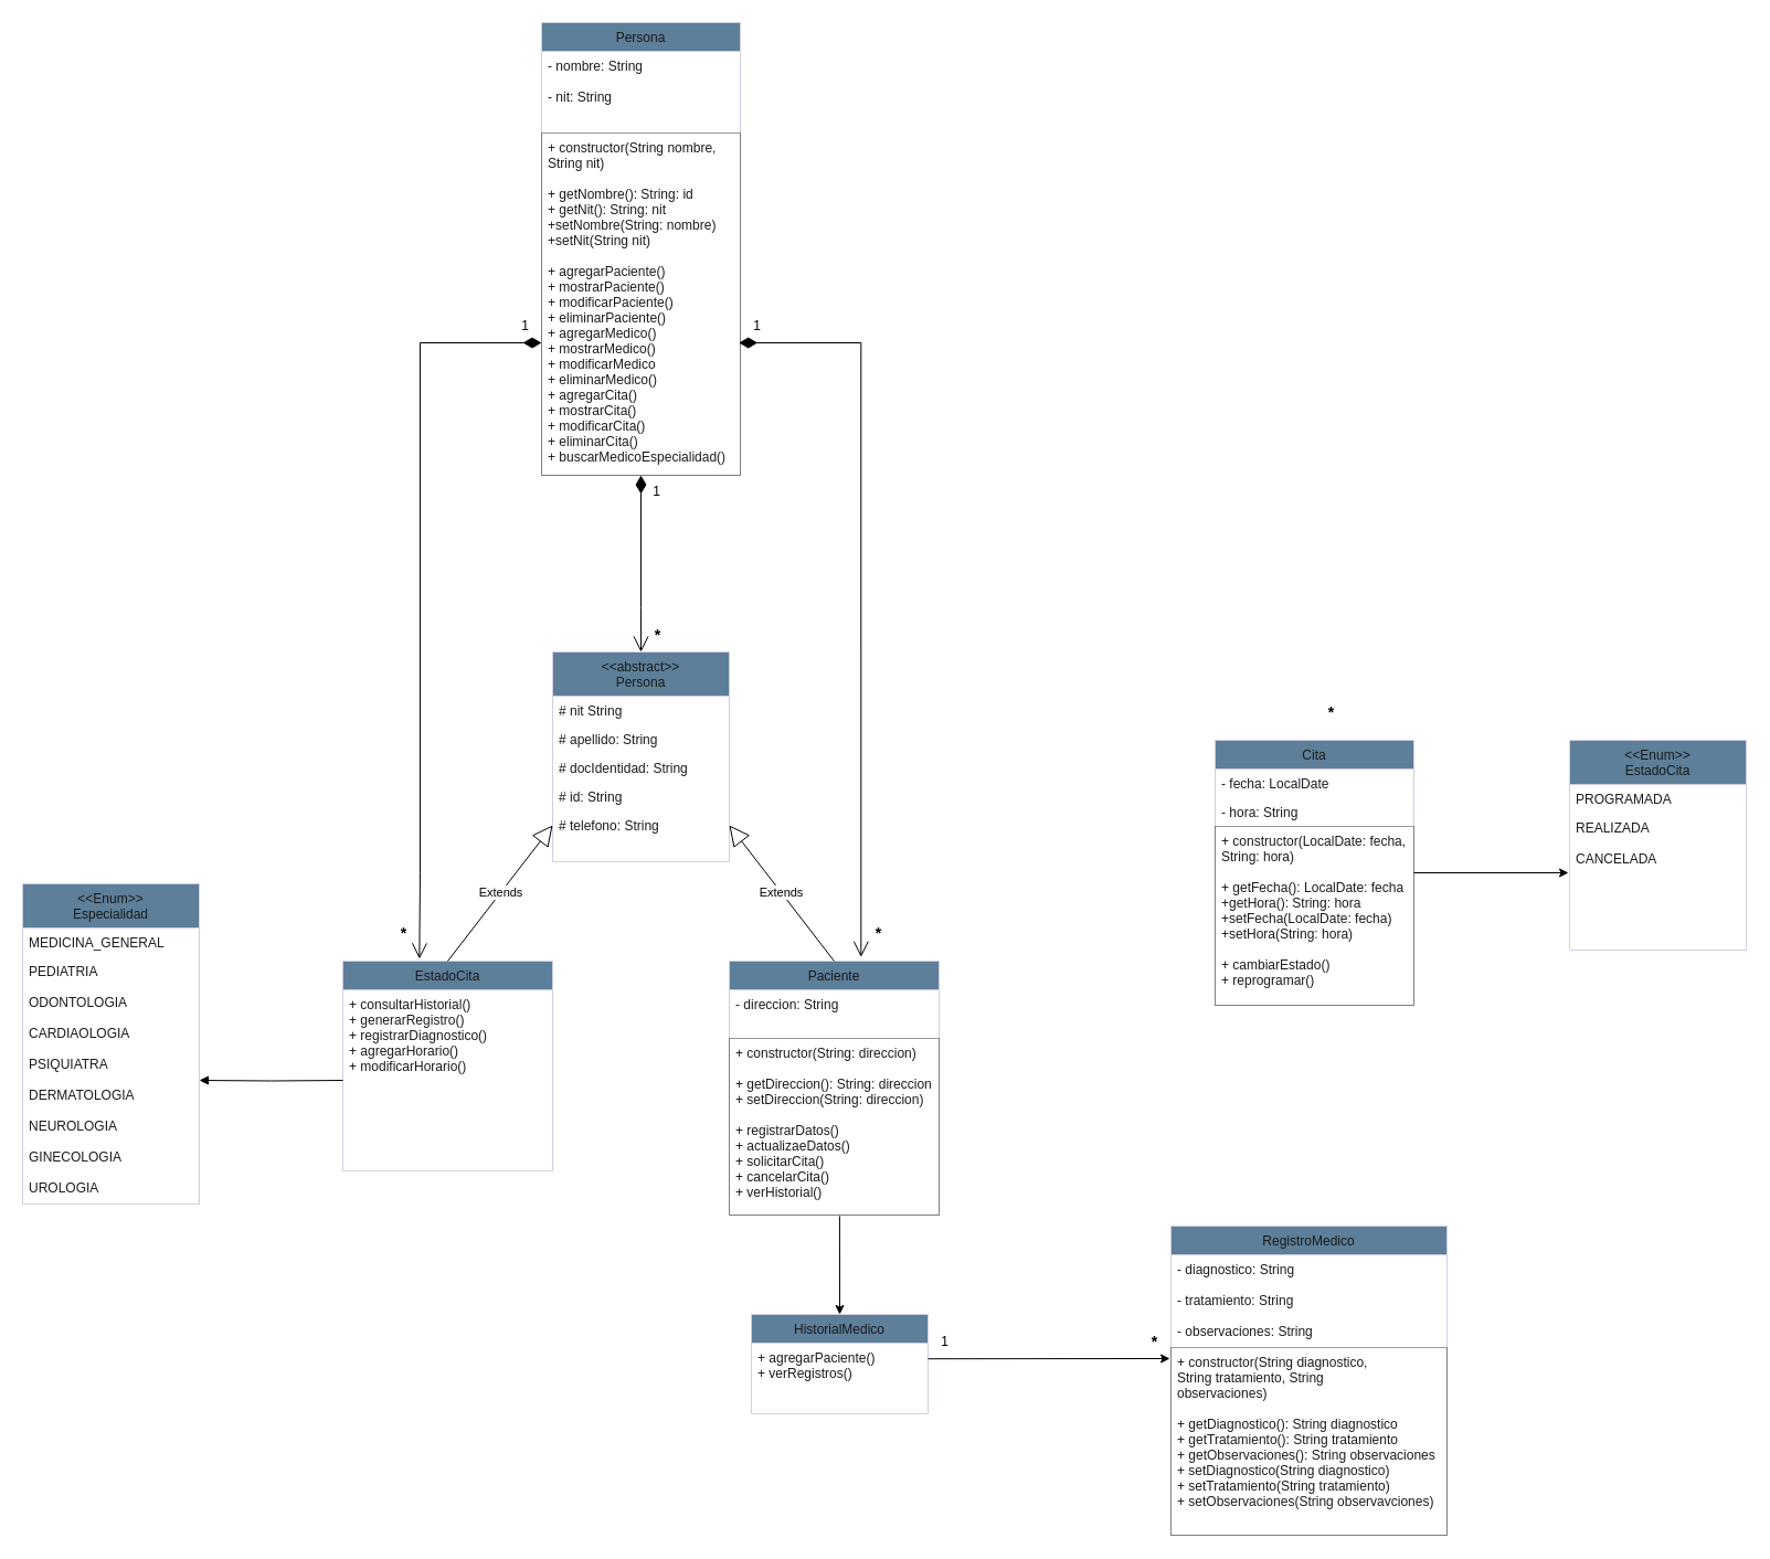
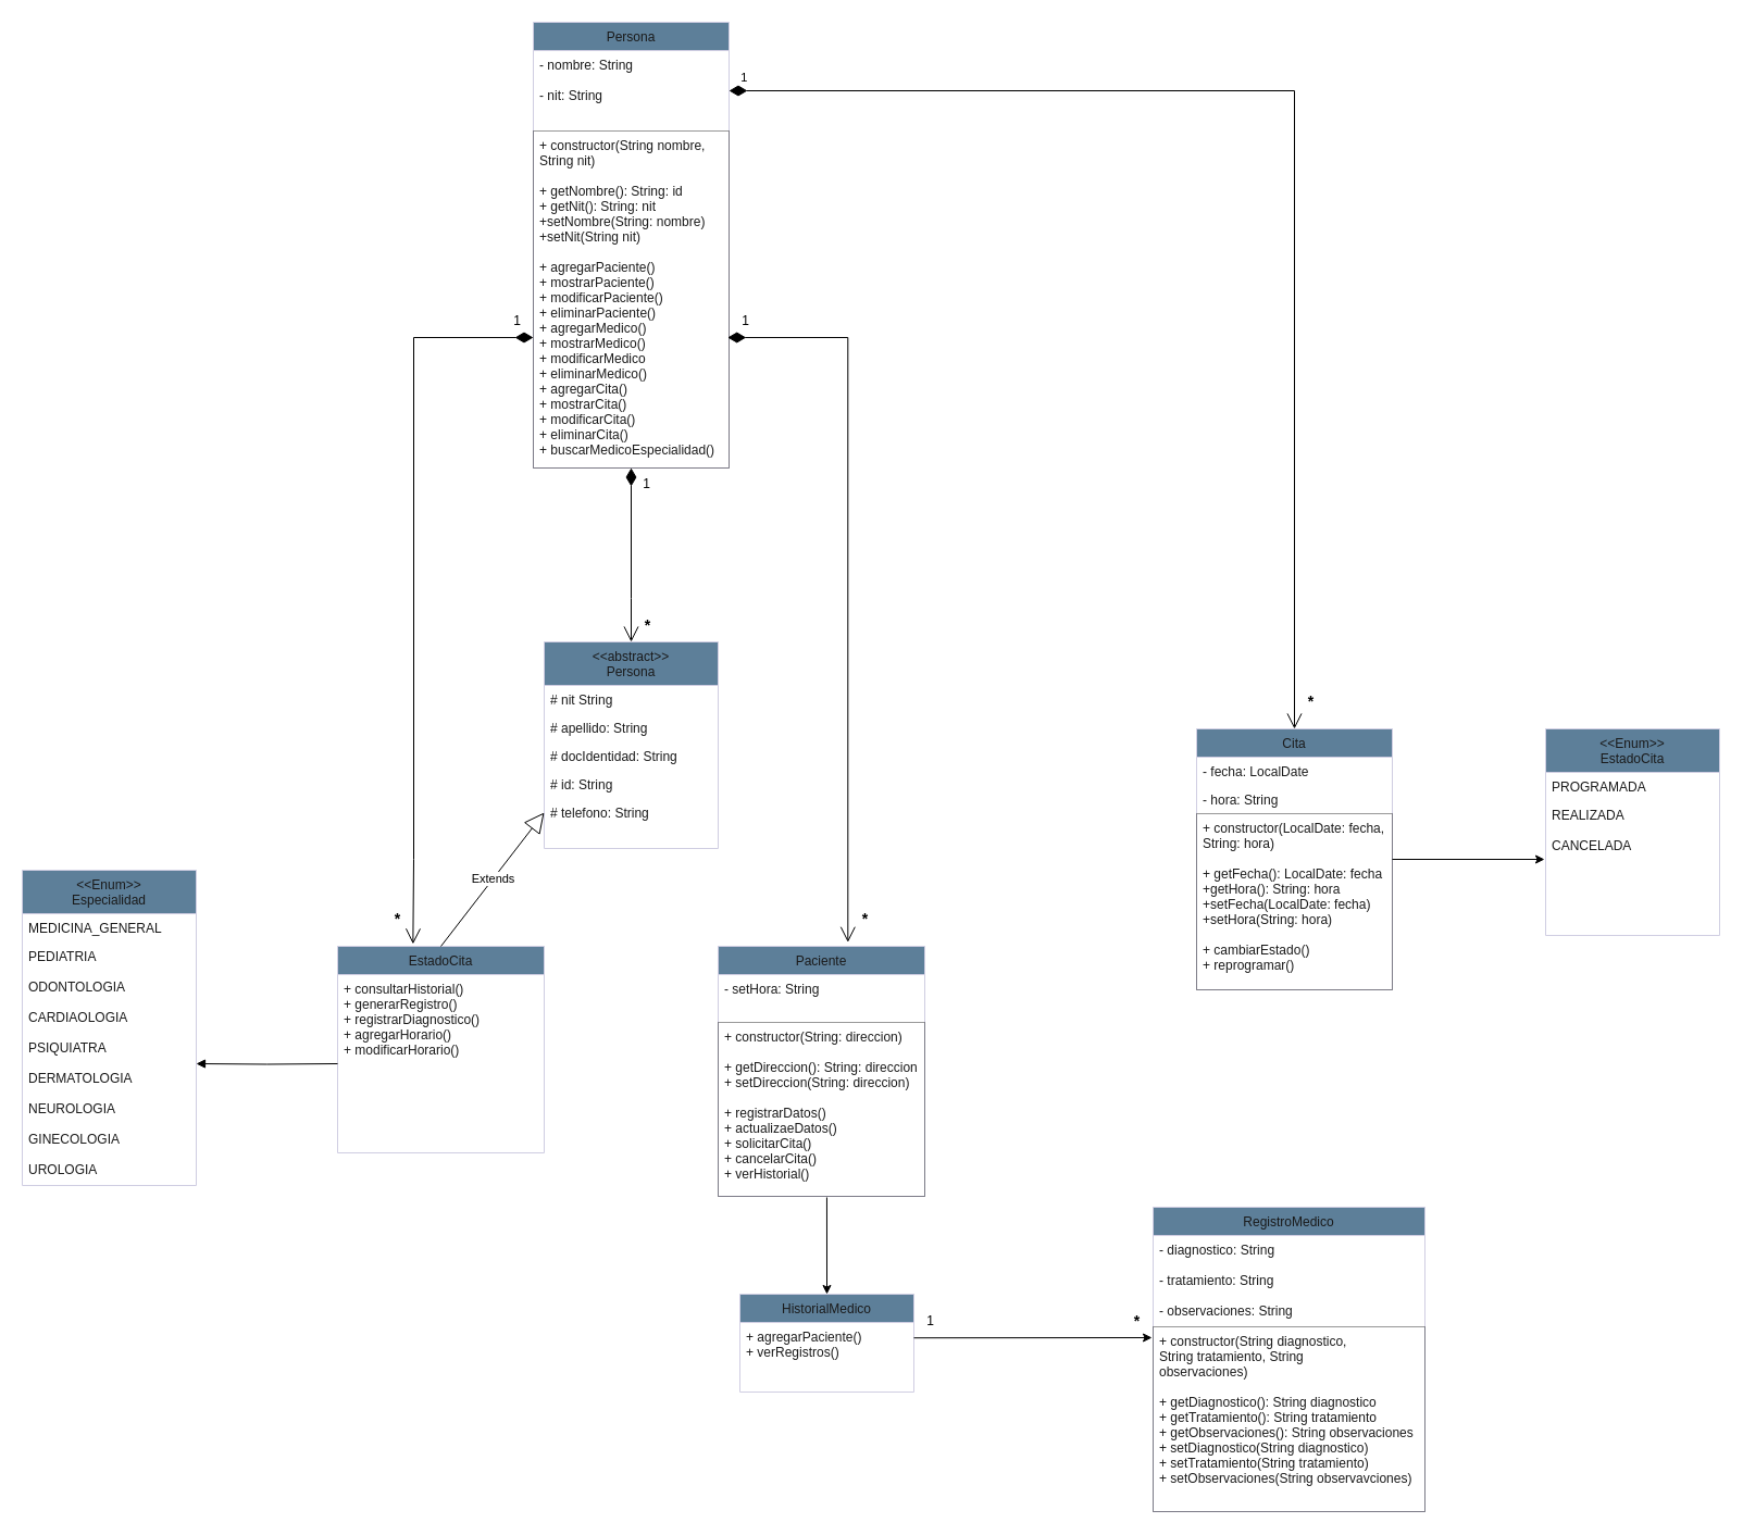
+ <mxCell id="36" value="&amp;nbsp; &amp;nbsp;1" style="endArrow=open;html=1;endSize=12;startArrow=diamondThin;startSize=14;startFill=1;edgeStyle=orthogonalEdgeStyle;align=left;verticalAlign=bottom;rounded=0;entryX=0.5;entryY=0;entryDx=0;entryDy=0;exitX=1;exitY=0.5;exitDx=0;exitDy=0;" parent="1" source="18" target="5" edge="1"><mxGeometry x="-1" y="3" relative="1" as="geometry"><mxPoint x="960" y="280" as="sourcePoint" /><mxPoint x="939.41" y="510" as="targetPoint" /></mxGeometry></mxCell>
- <mxCell id="32" value="Extends" style="endArrow=block;endSize=16;endFill=0;html=1;rounded=0;exitX=0.5;exitY=0;exitDx=0;exitDy=0;entryX=1;entryY=0.5;entryDx=0;entryDy=0;" parent="1" source="2" target="16" edge="1"><mxGeometry width="160" relative="1" as="geometry"><mxPoint x="710" y="880" as="sourcePoint" /><mxPoint x="790" y="743" as="targetPoint" /></mxGeometry></mxCell>
- <mxCell id="3" value="- direccion: String" style="text;align=left;verticalAlign=top;spacingLeft=4;spacingRight=4;overflow=hidden;rotatable=0;points=[[0,0.5],[1,0.5]];portConstraint=eastwest;rounded=0;shadow=0;html=0;labelBackgroundColor=none;fontColor=#1A1A1A;" parent="2" vertex="1"><mxGeometry y="26" width="190" height="44" as="geometry" /></mxCell>
+ <mxCell id="3" value="- setHora: String" style="text;align=left;verticalAlign=top;spacingLeft=4;spacingRight=4;overflow=hidden;rotatable=0;points=[[0,0.5],[1,0.5]];portConstraint=eastwest;rounded=0;shadow=0;html=0;labelBackgroundColor=none;fontColor=#1A1A1A;" parent="2" vertex="1"><mxGeometry y="26" width="190" height="44" as="geometry" /></mxCell>
